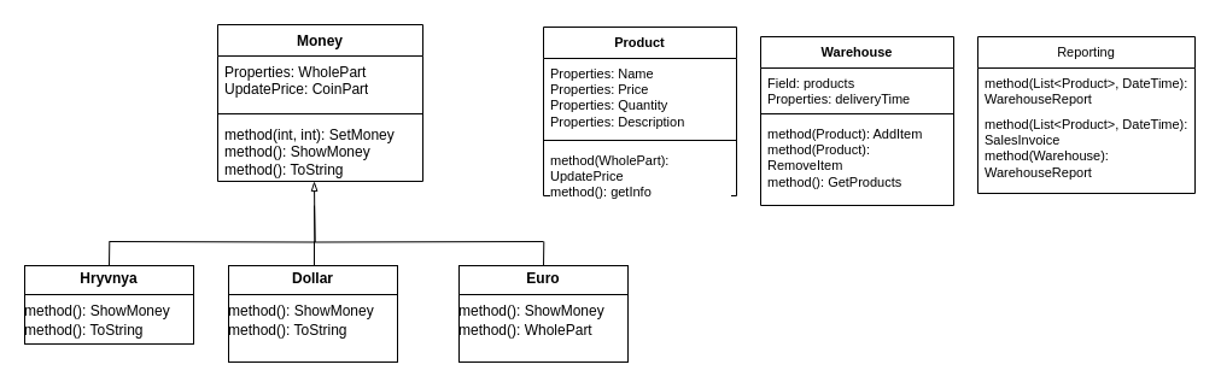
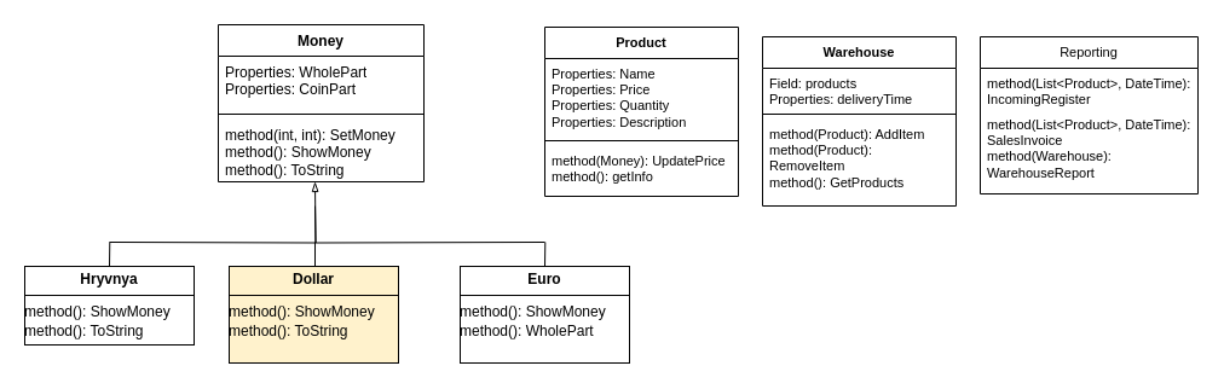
- <mxCell id="3" value="Properties: WholePart&lt;div&gt;UpdatePrice: CoinPart&lt;div&gt;&lt;br&gt;&lt;/div&gt;&lt;/div&gt;" style="text;strokeColor=none;fillColor=none;align=left;verticalAlign=top;spacingLeft=4;spacingRight=4;overflow=hidden;rotatable=0;points=[[0,0.5],[1,0.5]];portConstraint=eastwest;whiteSpace=wrap;html=1;" vertex="1" parent="2"><mxGeometry y="26" width="170" height="44" as="geometry" /></mxCell>
+ <mxCell id="3" value="Properties: WholePart&lt;div&gt;Properties: CoinPart&lt;div&gt;&lt;br&gt;&lt;/div&gt;&lt;/div&gt;" style="text;strokeColor=none;fillColor=none;align=left;verticalAlign=top;spacingLeft=4;spacingRight=4;overflow=hidden;rotatable=0;points=[[0,0.5],[1,0.5]];portConstraint=eastwest;whiteSpace=wrap;html=1;" vertex="1" parent="2"><mxGeometry y="26" width="170" height="44" as="geometry" /></mxCell>
- <mxCell id="23" value="method(List&amp;lt;Product&amp;gt;, DateTime): WarehouseReport" style="text;strokeColor=none;fillColor=none;align=left;verticalAlign=top;spacingLeft=4;spacingRight=4;overflow=hidden;rotatable=0;points=[[0,0.5],[1,0.5]];portConstraint=eastwest;whiteSpace=wrap;html=1;fontFamily=Helvetica;fontSize=11;fontColor=default;labelBackgroundColor=default;" vertex="1" parent="22"><mxGeometry y="26" width="180" height="34" as="geometry" /></mxCell>
+ <mxCell id="23" value="method(List&amp;lt;Product&amp;gt;, DateTime): IncomingRegister" style="text;strokeColor=none;fillColor=none;align=left;verticalAlign=top;spacingLeft=4;spacingRight=4;overflow=hidden;rotatable=0;points=[[0,0.5],[1,0.5]];portConstraint=eastwest;whiteSpace=wrap;html=1;fontFamily=Helvetica;fontSize=11;fontColor=default;labelBackgroundColor=default;" vertex="1" parent="22"><mxGeometry y="26" width="180" height="34" as="geometry" /></mxCell>
- <mxCell id="21" value="method(WholePart): UpdatePrice&lt;div&gt;method(): getInfo&lt;/div&gt;" style="text;strokeColor=none;fillColor=none;align=left;verticalAlign=top;spacingLeft=4;spacingRight=4;overflow=hidden;rotatable=0;points=[[0,0.5],[1,0.5]];portConstraint=eastwest;whiteSpace=wrap;html=1;fontFamily=Helvetica;fontSize=11;fontColor=default;labelBackgroundColor=default;" vertex="1" parent="18"><mxGeometry y="98" width="160" height="42" as="geometry" /></mxCell>
+ <mxCell id="21" value="method(Money): UpdatePrice&lt;div&gt;method(): getInfo&lt;/div&gt;" style="text;strokeColor=none;fillColor=none;align=left;verticalAlign=top;spacingLeft=4;spacingRight=4;overflow=hidden;rotatable=0;points=[[0,0.5],[1,0.5]];portConstraint=eastwest;whiteSpace=wrap;html=1;fontFamily=Helvetica;fontSize=11;fontColor=default;labelBackgroundColor=default;" vertex="1" parent="18"><mxGeometry y="98" width="160" height="42" as="geometry" /></mxCell>
- <mxCell id="9" value="&lt;p style=&quot;margin:0px;margin-top:4px;text-align:center;&quot;&gt;&lt;b&gt;Dollar&lt;/b&gt;&lt;/p&gt;&lt;hr size=&quot;1&quot; style=&quot;border-style:solid;&quot;&gt;&lt;div style=&quot;height:2px;&quot;&gt;method(): ShowMoney&lt;/div&gt;&lt;div style=&quot;height:2px;&quot;&gt;&lt;br&gt;&lt;/div&gt;&lt;div style=&quot;height:2px;&quot;&gt;&lt;br&gt;&lt;/div&gt;&lt;div style=&quot;height:2px;&quot;&gt;&lt;br&gt;&lt;/div&gt;&lt;div style=&quot;height:2px;&quot;&gt;&lt;br&gt;&lt;/div&gt;&lt;div style=&quot;height:2px;&quot;&gt;&lt;br&gt;&lt;/div&gt;&lt;div style=&quot;height:2px;&quot;&gt;&lt;br&gt;&lt;/div&gt;&lt;div style=&quot;height:2px;&quot;&gt;&lt;br&gt;&lt;/div&gt;&lt;div style=&quot;height:2px;&quot;&gt;method(): ToString&lt;/div&gt;" style="verticalAlign=top;align=left;overflow=fill;html=1;whiteSpace=wrap;" vertex="1" parent="1"><mxGeometry x="189" y="220" width="140" height="80" as="geometry" /></mxCell>
+ <mxCell id="9" value="&lt;p style=&quot;margin:0px;margin-top:4px;text-align:center;&quot;&gt;&lt;b&gt;Dollar&lt;/b&gt;&lt;/p&gt;&lt;hr size=&quot;1&quot; style=&quot;border-style:solid;&quot;&gt;&lt;div style=&quot;height:2px;&quot;&gt;method(): ShowMoney&lt;/div&gt;&lt;div style=&quot;height:2px;&quot;&gt;&lt;br&gt;&lt;/div&gt;&lt;div style=&quot;height:2px;&quot;&gt;&lt;br&gt;&lt;/div&gt;&lt;div style=&quot;height:2px;&quot;&gt;&lt;br&gt;&lt;/div&gt;&lt;div style=&quot;height:2px;&quot;&gt;&lt;br&gt;&lt;/div&gt;&lt;div style=&quot;height:2px;&quot;&gt;&lt;br&gt;&lt;/div&gt;&lt;div style=&quot;height:2px;&quot;&gt;&lt;br&gt;&lt;/div&gt;&lt;div style=&quot;height:2px;&quot;&gt;&lt;br&gt;&lt;/div&gt;&lt;div style=&quot;height:2px;&quot;&gt;method(): ToString&lt;/div&gt;" style="verticalAlign=top;align=left;overflow=fill;html=1;whiteSpace=wrap;fillColor=#fff2cc;" vertex="1" parent="1"><mxGeometry x="189" y="220" width="140" height="80" as="geometry" /></mxCell>
